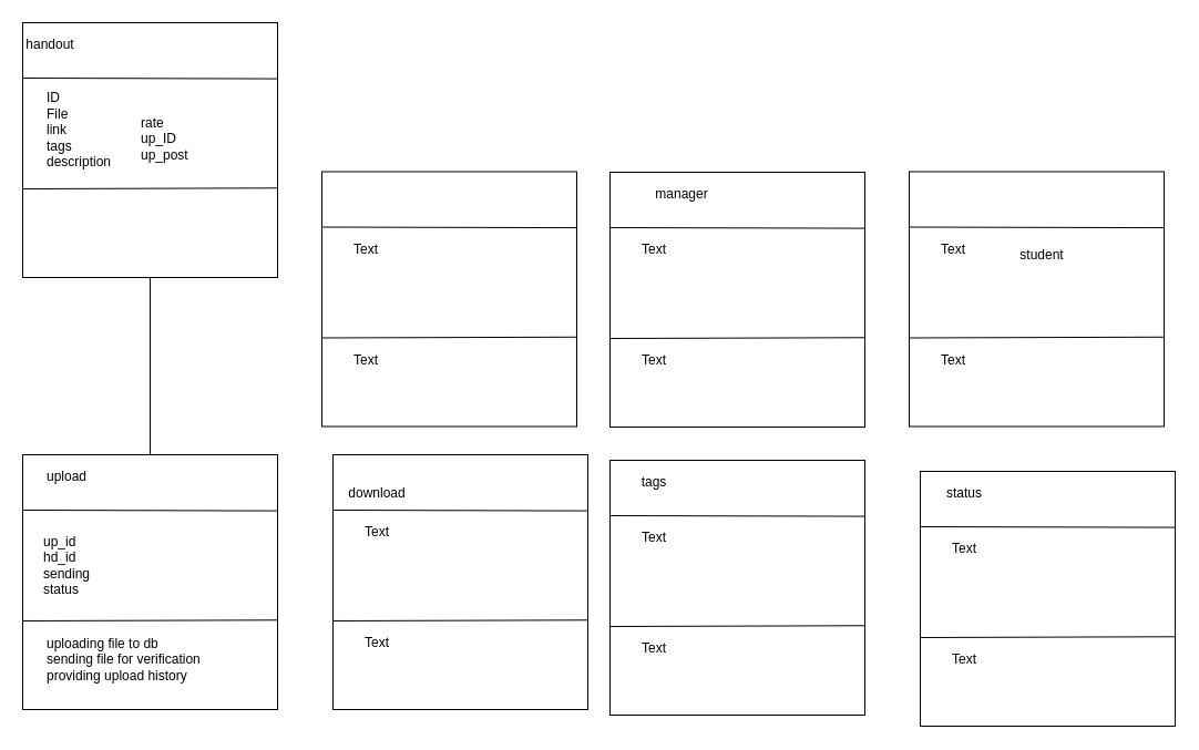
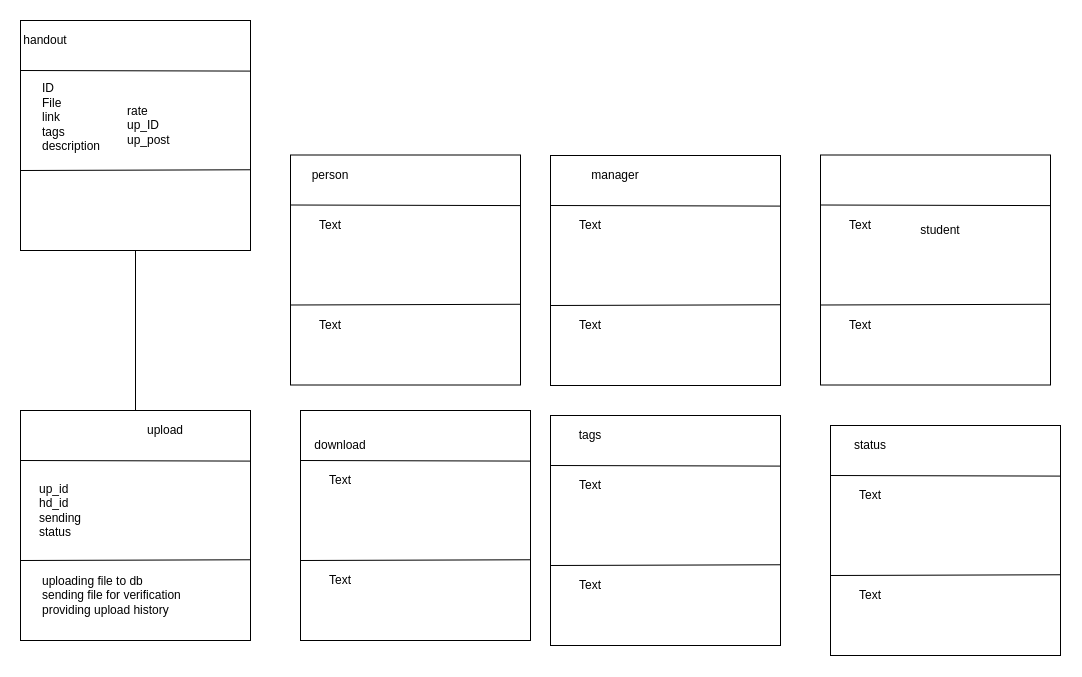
+ <mxCell id="17" value="person" style="text;html=1;strokeColor=none;fillColor=none;align=center;verticalAlign=middle;whiteSpace=wrap;rounded=0;" vertex="1" parent="1"><mxGeometry x="310" y="164.5" width="40" height="20" as="geometry" /></mxCell>
- <mxCell id="11" value="upload" style="text;html=1;strokeColor=none;fillColor=none;align=center;verticalAlign=middle;whiteSpace=wrap;rounded=0;" vertex="1" parent="1"><mxGeometry x="40" y="420" width="40" height="20" as="geometry" /></mxCell>
+ <mxCell id="11" value="upload" style="text;html=1;strokeColor=none;fillColor=none;align=center;verticalAlign=middle;whiteSpace=wrap;rounded=0;" vertex="1" parent="1"><mxGeometry x="145" y="420" width="40" height="20" as="geometry" /></mxCell>
